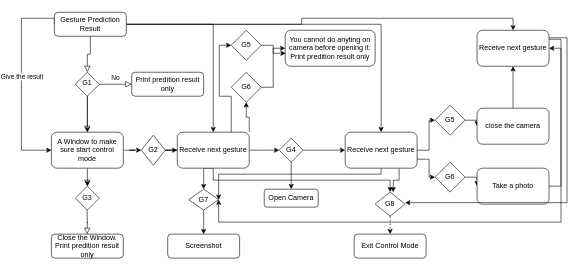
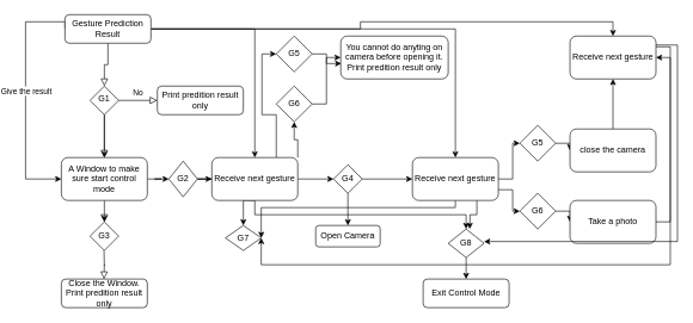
- <mxCell id="47" value="" style="edgeStyle=orthogonalEdgeStyle;rounded=0;orthogonalLoop=1;jettySize=auto;html=1;" edge="1" parent="1" source="48" target="49"><mxGeometry relative="1" as="geometry" /></mxCell>
- <mxCell id="54" style="edgeStyle=orthogonalEdgeStyle;rounded=0;orthogonalLoop=1;jettySize=auto;html=1;exitX=0.5;exitY=1;exitDx=0;exitDy=0;entryX=0.5;entryY=0;entryDx=0;entryDy=0;dashed=1;" edge="1" parent="1" source="55" target="56"><mxGeometry relative="1" as="geometry" /></mxCell>
+ <mxCell id="54" style="edgeStyle=orthogonalEdgeStyle;rounded=0;orthogonalLoop=1;jettySize=auto;html=1;exitX=0.5;exitY=1;exitDx=0;exitDy=0;entryX=0.5;entryY=0;entryDx=0;entryDy=0;" edge="1" parent="1" source="55" target="56"><mxGeometry relative="1" as="geometry" /></mxCell>
- <mxCell id="49" value="Screenshot" style="rounded=1;whiteSpace=wrap;html=1;fontSize=12;glass=0;strokeWidth=1;shadow=0;" vertex="1" parent="1"><mxGeometry x="264" y="390" width="120" height="40" as="geometry" /></mxCell>
